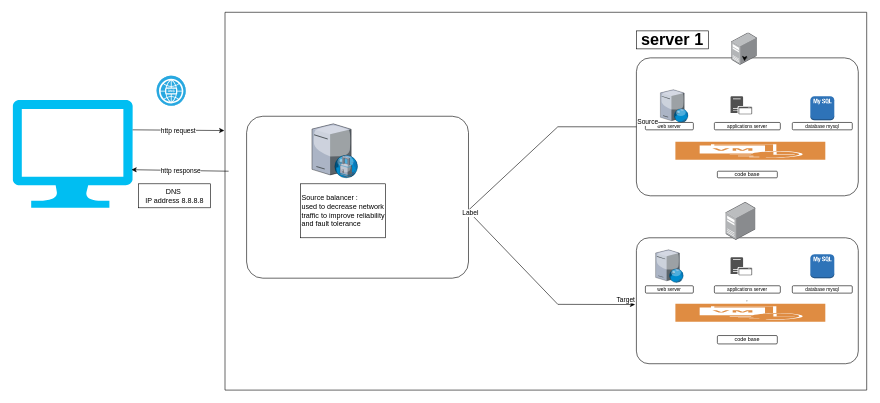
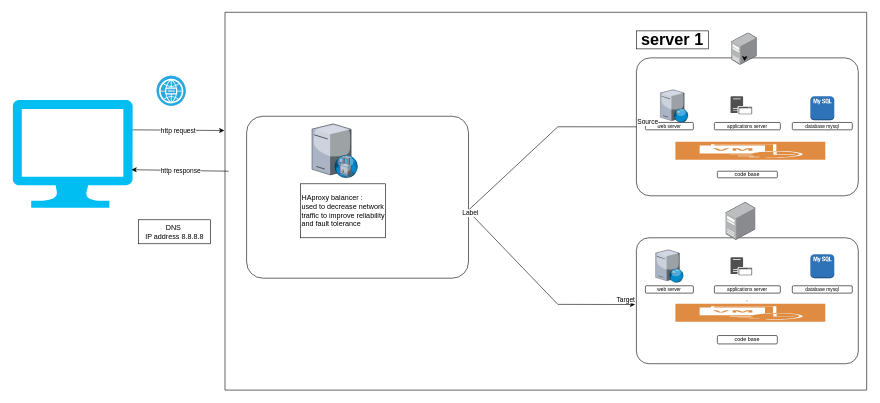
- <mxCell id="37" value="DNS&amp;nbsp;&lt;br&gt;IP address 8.8.8.8" style="rounded=0;whiteSpace=wrap;html=1;" vertex="1" parent="1"><mxGeometry x="230" y="306" width="120" height="40" as="geometry" /></mxCell>
+ <mxCell id="37" value="DNS&amp;nbsp;&lt;br&gt;IP address 8.8.8.8" style="rounded=0;whiteSpace=wrap;html=1;" vertex="1" parent="1"><mxGeometry x="230" y="366" width="120" height="40" as="geometry" /></mxCell>
- <mxCell id="23" value="Source balancer :&lt;br&gt;used to decrease network traffic to improve reliability and fault tolerance&amp;nbsp;" style="rounded=0;whiteSpace=wrap;html=1;align=left;" vertex="1" parent="1"><mxGeometry x="500" y="306" width="141.75" height="90" as="geometry" /></mxCell>
+ <mxCell id="23" value="HAproxy balancer :&lt;br&gt;used to decrease network traffic to improve reliability and fault tolerance&amp;nbsp;" style="rounded=0;whiteSpace=wrap;html=1;align=left;" vertex="1" parent="1"><mxGeometry x="500" y="306" width="141.75" height="90" as="geometry" /></mxCell>
